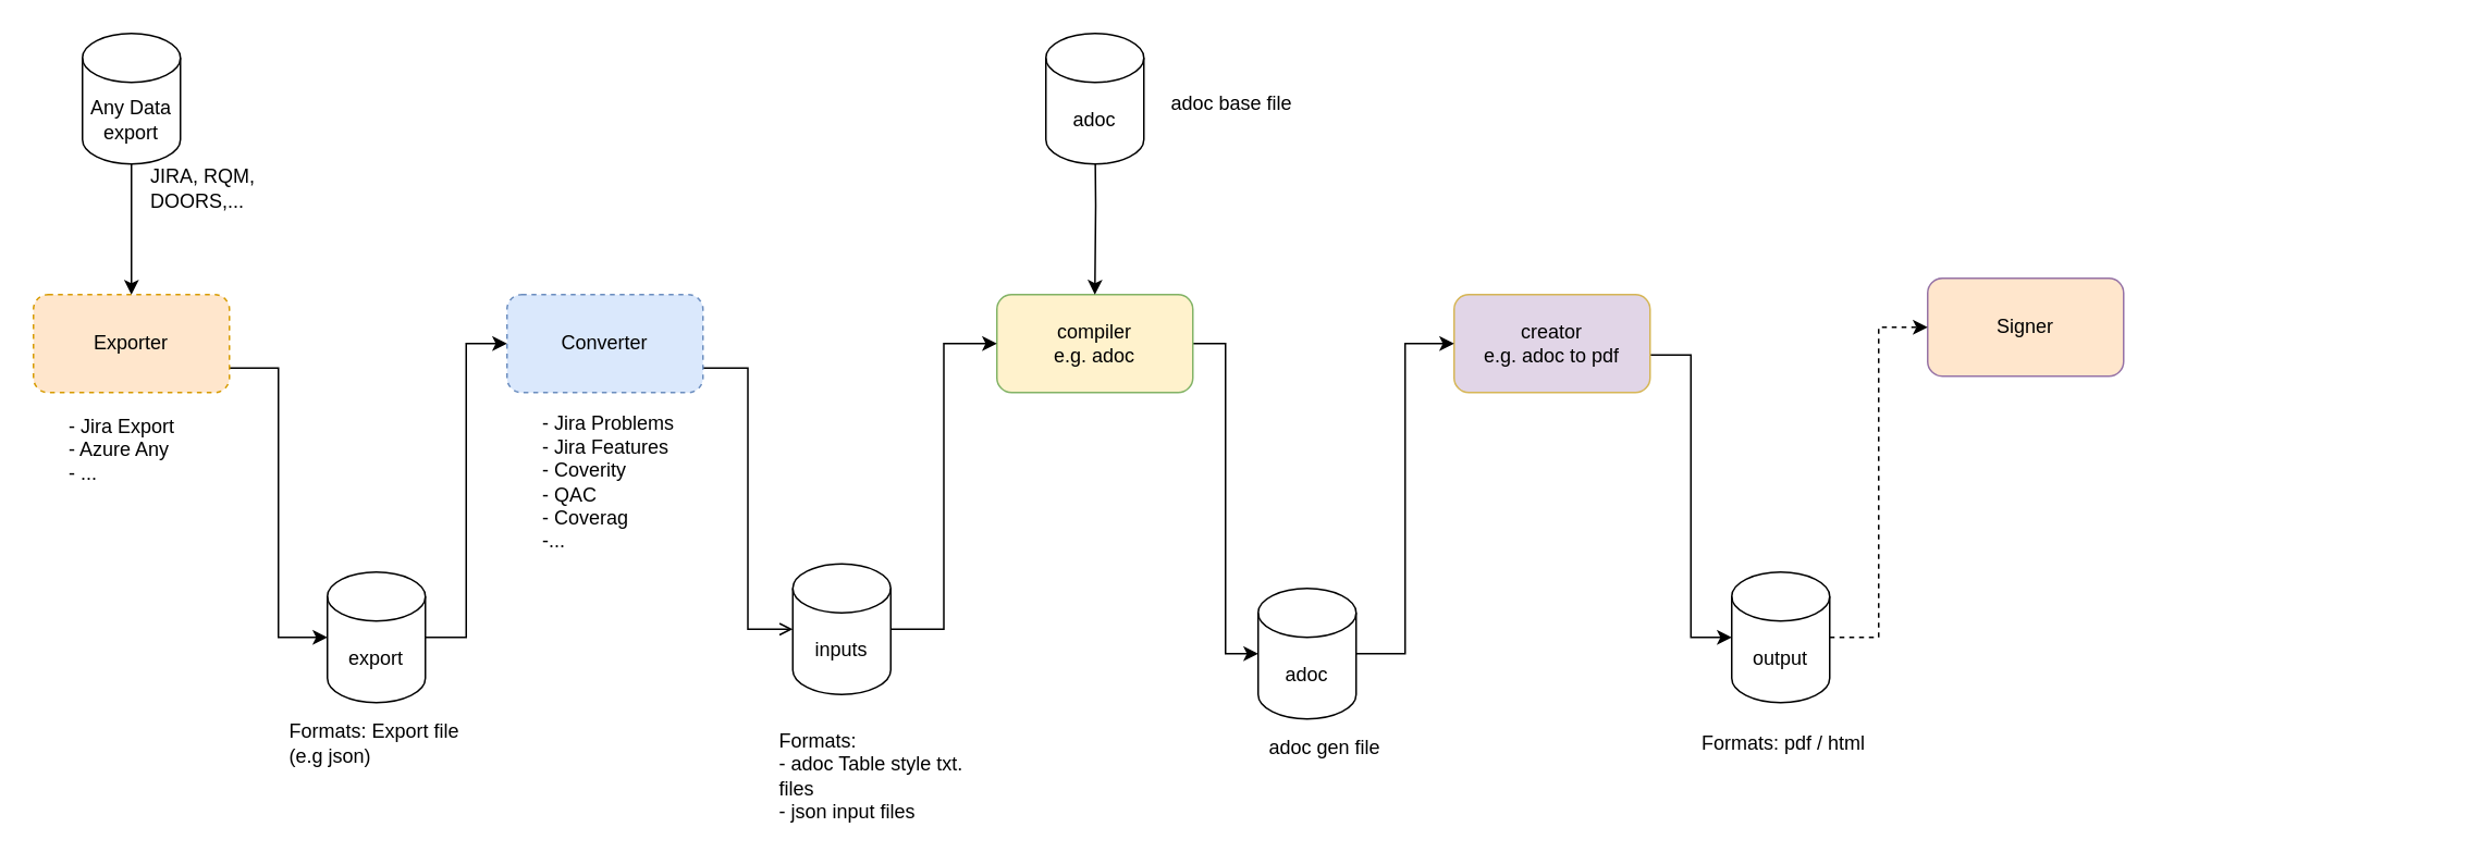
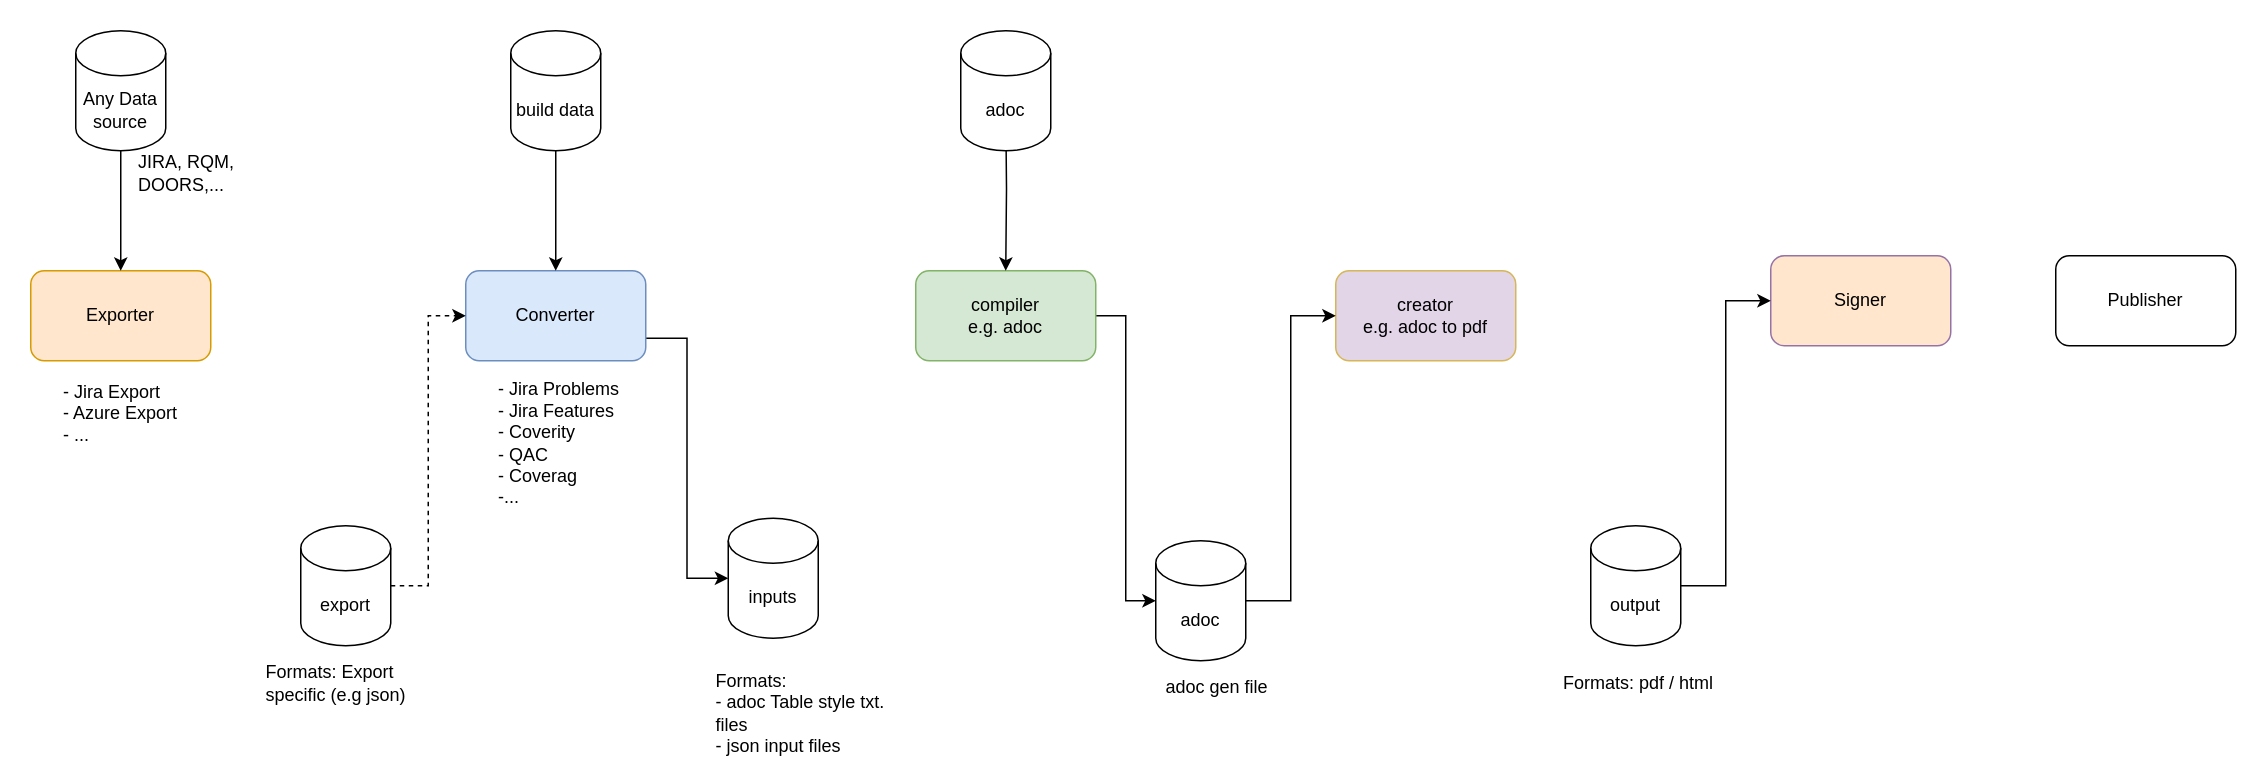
+ <mxCell id="17" value="build data" style="shape=cylinder3;whiteSpace=wrap;html=1;boundedLbl=1;backgroundOutline=1;size=15;align=center;" parent="1" vertex="1"><mxGeometry x="340" y="20" width="60" height="80" as="geometry" /></mxCell>
- <mxCell id="32" value="adoc base file" style="text;html=1;strokeColor=none;fillColor=none;align=left;verticalAlign=middle;whiteSpace=wrap;rounded=0;" vertex="1" parent="1"><mxGeometry x="715" y="35" width="115" height="55" as="geometry" /></mxCell>
- <mxCell id="22" value="Any Data export" style="shape=cylinder3;whiteSpace=wrap;html=1;boundedLbl=1;backgroundOutline=1;size=15;align=center;" parent="1" vertex="1"><mxGeometry x="50" y="20" width="60" height="80" as="geometry" /></mxCell>
+ <mxCell id="22" value="Any Data source" style="shape=cylinder3;whiteSpace=wrap;html=1;boundedLbl=1;backgroundOutline=1;size=15;align=center;" parent="1" vertex="1"><mxGeometry x="50" y="20" width="60" height="80" as="geometry" /></mxCell>
+ <mxCell id="16" style="edgeStyle=orthogonalEdgeStyle;rounded=0;orthogonalLoop=1;jettySize=auto;html=1;exitX=0.5;exitY=1;exitDx=0;exitDy=0;exitPerimeter=0;entryX=0.5;entryY=0;entryDx=0;entryDy=0;" parent="1" source="17" target="5" edge="1"><mxGeometry relative="1" as="geometry" /></mxCell>
+ <mxCell id="9" value="Publisher" style="rounded=1;whiteSpace=wrap;html=1;" parent="1" vertex="1"><mxGeometry x="1370" y="170" width="120" height="60" as="geometry" /></mxCell>
- <mxCell id="3" value="Exporter" style="rounded=1;whiteSpace=wrap;html=1;fillColor=#ffe6cc;strokeColor=#d79b00;dashed=1;" parent="1" vertex="1"><mxGeometry x="20" y="180" width="120" height="60" as="geometry" /></mxCell>
+ <mxCell id="3" value="Exporter" style="rounded=1;whiteSpace=wrap;html=1;fillColor=#ffe6cc;strokeColor=#d79b00;" parent="1" vertex="1"><mxGeometry x="20" y="180" width="120" height="60" as="geometry" /></mxCell>
- <mxCell id="5" value="Converter" style="rounded=1;whiteSpace=wrap;html=1;fillColor=#dae8fc;strokeColor=#6c8ebf;dashed=1;" parent="1" vertex="1"><mxGeometry x="310" y="180" width="120" height="60" as="geometry" /></mxCell>
+ <mxCell id="5" value="Converter" style="rounded=1;whiteSpace=wrap;html=1;fillColor=#dae8fc;strokeColor=#6c8ebf;" parent="1" vertex="1"><mxGeometry x="310" y="180" width="120" height="60" as="geometry" /></mxCell>
- <mxCell id="8" value="compiler&lt;br&gt;e.g. adoc" style="rounded=1;whiteSpace=wrap;html=1;fillColor=#fff2cc;strokeColor=#82b366;" parent="1" vertex="1"><mxGeometry x="610" y="180" width="120" height="60" as="geometry" /></mxCell>
+ <mxCell id="8" value="compiler&lt;br&gt;e.g. adoc" style="rounded=1;whiteSpace=wrap;html=1;fillColor=#d5e8d4;strokeColor=#82b366;" parent="1" vertex="1"><mxGeometry x="610" y="180" width="120" height="60" as="geometry" /></mxCell>
- <mxCell id="11" value="- Jira Export&lt;br&gt;- Azure Any&lt;br&gt;- ..." style="text;html=1;strokeColor=none;fillColor=none;align=left;verticalAlign=middle;whiteSpace=wrap;rounded=0;" parent="1" vertex="1"><mxGeometry x="40" y="260" width="110" height="30" as="geometry" /></mxCell>
+ <mxCell id="11" value="- Jira Export&lt;br&gt;- Azure Export&lt;br&gt;- ..." style="text;html=1;strokeColor=none;fillColor=none;align=left;verticalAlign=middle;whiteSpace=wrap;rounded=0;" parent="1" vertex="1"><mxGeometry x="40" y="260" width="110" height="30" as="geometry" /></mxCell>
- <mxCell id="6" style="edgeStyle=orthogonalEdgeStyle;rounded=0;orthogonalLoop=1;jettySize=auto;html=1;entryX=0;entryY=0.5;entryDx=0;entryDy=0;entryPerimeter=0;exitX=1;exitY=0.617;exitDx=0;exitDy=0;exitPerimeter=0;" parent="1" source="29" target="26" edge="1"><mxGeometry relative="1" as="geometry" /></mxCell>
- <mxCell id="25" style="edgeStyle=orthogonalEdgeStyle;rounded=0;orthogonalLoop=1;jettySize=auto;html=1;exitX=1;exitY=0.5;exitDx=0;exitDy=0;exitPerimeter=0;entryX=0;entryY=0.5;entryDx=0;entryDy=0;dashed=1;" parent="1" source="26" target="10" edge="1"><mxGeometry relative="1" as="geometry" /></mxCell>
+ <mxCell id="25" style="edgeStyle=orthogonalEdgeStyle;rounded=0;orthogonalLoop=1;jettySize=auto;html=1;exitX=1;exitY=0.5;exitDx=0;exitDy=0;exitPerimeter=0;entryX=0;entryY=0.5;entryDx=0;entryDy=0;" parent="1" source="26" target="10" edge="1"><mxGeometry relative="1" as="geometry" /></mxCell>
- <mxCell id="14" style="edgeStyle=orthogonalEdgeStyle;rounded=0;orthogonalLoop=1;jettySize=auto;html=1;exitX=1;exitY=0.5;exitDx=0;exitDy=0;exitPerimeter=0;entryX=0;entryY=0.5;entryDx=0;entryDy=0;" parent="1" source="15" target="8" edge="1"><mxGeometry relative="1" as="geometry" /></mxCell>
- <mxCell id="2" style="edgeStyle=orthogonalEdgeStyle;rounded=0;orthogonalLoop=1;jettySize=auto;html=1;exitX=1;exitY=0.75;exitDx=0;exitDy=0;entryX=0;entryY=0.5;entryDx=0;entryDy=0;entryPerimeter=0;" parent="1" source="3" target="13" edge="1"><mxGeometry relative="1" as="geometry" /></mxCell>
- <mxCell id="12" style="edgeStyle=orthogonalEdgeStyle;rounded=0;orthogonalLoop=1;jettySize=auto;html=1;exitX=1;exitY=0.5;exitDx=0;exitDy=0;exitPerimeter=0;entryX=0;entryY=0.5;entryDx=0;entryDy=0;" parent="1" source="13" target="5" edge="1"><mxGeometry relative="1" as="geometry" /></mxCell>
+ <mxCell id="12" style="edgeStyle=orthogonalEdgeStyle;rounded=0;orthogonalLoop=1;jettySize=auto;html=1;exitX=1;exitY=0.5;exitDx=0;exitDy=0;exitPerimeter=0;entryX=0;entryY=0.5;entryDx=0;entryDy=0;dashed=1;" parent="1" source="13" target="5" edge="1"><mxGeometry relative="1" as="geometry" /></mxCell>
- <mxCell id="4" style="edgeStyle=orthogonalEdgeStyle;rounded=0;orthogonalLoop=1;jettySize=auto;html=1;exitX=1;exitY=0.75;exitDx=0;exitDy=0;entryX=0;entryY=0.5;entryDx=0;entryDy=0;entryPerimeter=0;endArrow=open;" parent="1" source="5" target="15" edge="1"><mxGeometry relative="1" as="geometry" /></mxCell>
+ <mxCell id="4" style="edgeStyle=orthogonalEdgeStyle;rounded=0;orthogonalLoop=1;jettySize=auto;html=1;exitX=1;exitY=0.75;exitDx=0;exitDy=0;entryX=0;entryY=0.5;entryDx=0;entryDy=0;entryPerimeter=0;" parent="1" source="5" target="15" edge="1"><mxGeometry relative="1" as="geometry" /></mxCell>
- <mxCell id="19" value="Formats: Export file (e.g json)" style="text;html=1;strokeColor=none;fillColor=none;align=left;verticalAlign=middle;whiteSpace=wrap;rounded=0;" parent="1" vertex="1"><mxGeometry x="175" y="440" width="110" height="30" as="geometry" /></mxCell>
+ <mxCell id="19" value="Formats: Export specific (e.g json)" style="text;html=1;strokeColor=none;fillColor=none;align=left;verticalAlign=middle;whiteSpace=wrap;rounded=0;" parent="1" vertex="1"><mxGeometry x="175" y="440" width="110" height="30" as="geometry" /></mxCell>
